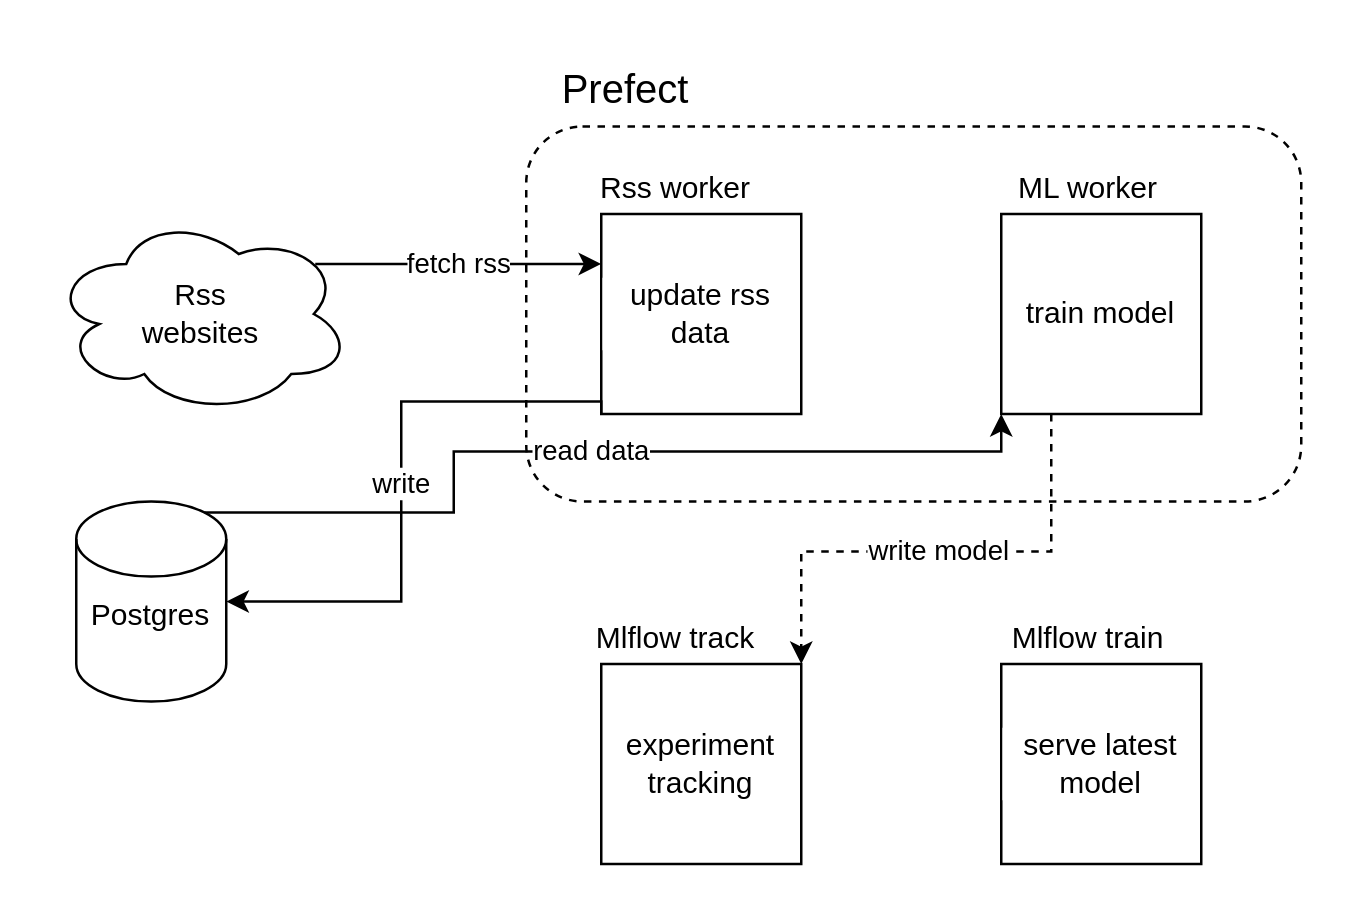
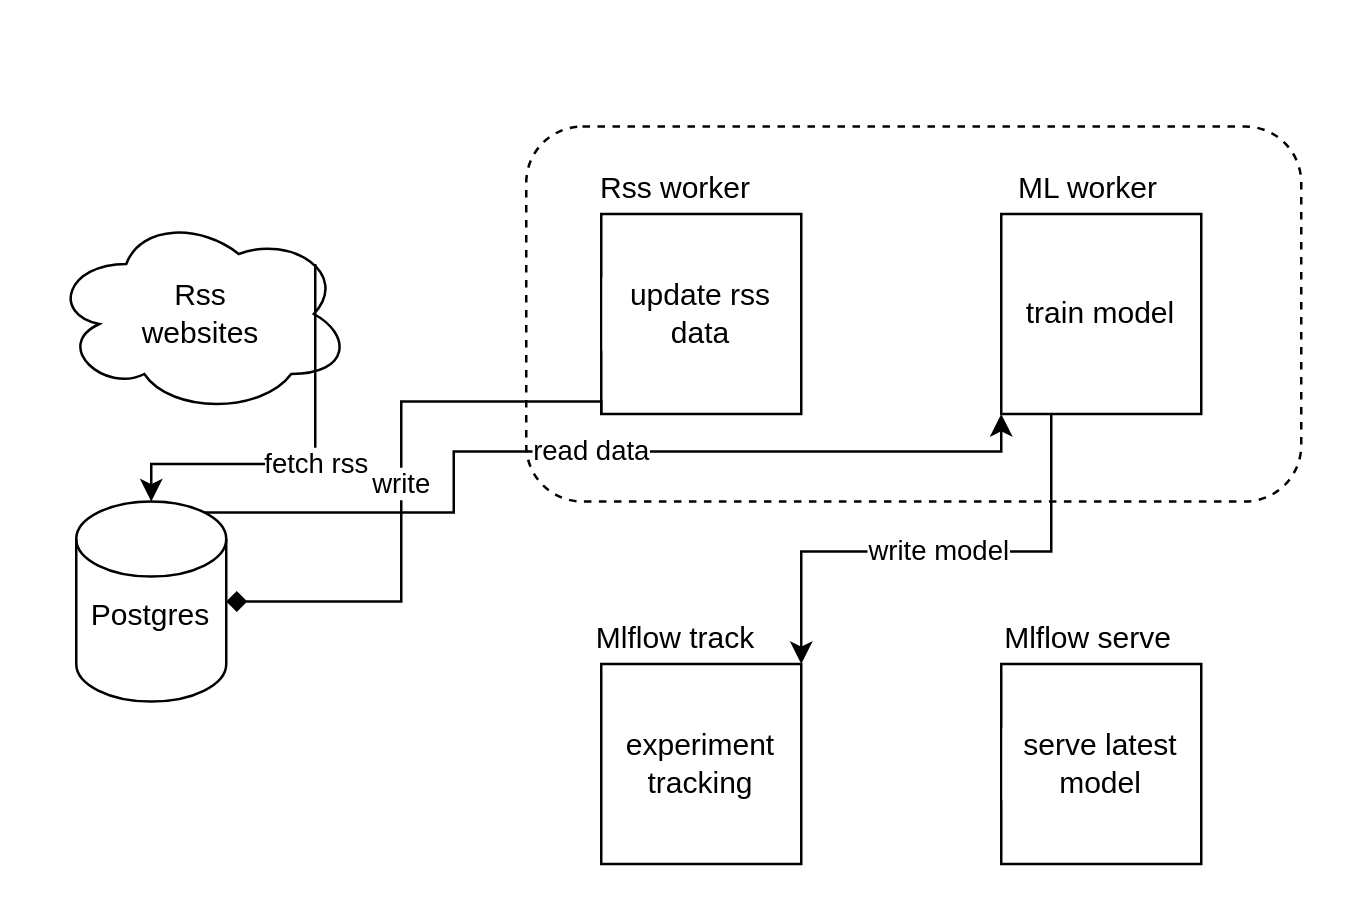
- <mxCell id="5" value="&lt;font style=&quot;font-size: 16px;&quot;&gt;Prefect&lt;/font&gt;" style="text;html=1;align=center;verticalAlign=middle;whiteSpace=wrap;rounded=0;labelBackgroundColor=#FFFFFF;fontColor=#000000;strokeColor=none;" parent="1" vertex="1"><mxGeometry x="210" y="20" width="80" height="30" as="geometry" /></mxCell>
- <mxCell id="6" value="fetch rss" style="edgeStyle=orthogonalEdgeStyle;rounded=0;orthogonalLoop=1;jettySize=auto;html=1;exitX=0.88;exitY=0.25;exitDx=0;exitDy=0;exitPerimeter=0;entryX=0;entryY=0.25;entryDx=0;entryDy=0;labelBackgroundColor=#FFFFFF;fontColor=#000000;strokeColor=#000000;" parent="1" source="7" target="9" edge="1"><mxGeometry relative="1" as="geometry" /></mxCell>
+ <mxCell id="6" value="fetch rss" style="edgeStyle=orthogonalEdgeStyle;rounded=0;orthogonalLoop=1;jettySize=auto;html=1;exitX=0.88;exitY=0.25;exitDx=0;exitDy=0;exitPerimeter=0;labelBackgroundColor=#FFFFFF;fontColor=#000000;strokeColor=#000000;" parent="1" source="7" target="3" edge="1"><mxGeometry relative="1" as="geometry" /></mxCell>
- <mxCell id="10" value="write model" style="edgeStyle=orthogonalEdgeStyle;rounded=0;orthogonalLoop=1;jettySize=auto;html=1;exitX=0.25;exitY=1;exitDx=0;exitDy=0;entryX=1;entryY=0;entryDx=0;entryDy=0;labelBackgroundColor=#FFFFFF;fontColor=#000000;strokeColor=#000000;dashed=1;" parent="1" source="11" target="14" edge="1"><mxGeometry relative="1" as="geometry"><Array as="points"><mxPoint x="420" y="220" /><mxPoint x="320" y="220" /></Array></mxGeometry></mxCell>
+ <mxCell id="10" value="write model" style="edgeStyle=orthogonalEdgeStyle;rounded=0;orthogonalLoop=1;jettySize=auto;html=1;exitX=0.25;exitY=1;exitDx=0;exitDy=0;entryX=1;entryY=0;entryDx=0;entryDy=0;labelBackgroundColor=#FFFFFF;fontColor=#000000;strokeColor=#000000;" parent="1" source="11" target="14" edge="1"><mxGeometry relative="1" as="geometry"><Array as="points"><mxPoint x="420" y="220" /><mxPoint x="320" y="220" /></Array></mxGeometry></mxCell>
- <mxCell id="8" value="write" style="edgeStyle=orthogonalEdgeStyle;rounded=0;orthogonalLoop=1;jettySize=auto;html=1;exitX=0;exitY=1;exitDx=0;exitDy=0;labelBackgroundColor=#FFFFFF;fontColor=#000000;strokeColor=#000000;" parent="1" source="9" target="3" edge="1"><mxGeometry relative="1" as="geometry"><Array as="points"><mxPoint x="240" y="160" /><mxPoint x="160" y="160" /></Array></mxGeometry></mxCell>
+ <mxCell id="8" value="write" style="edgeStyle=orthogonalEdgeStyle;rounded=0;orthogonalLoop=1;jettySize=auto;html=1;exitX=0;exitY=1;exitDx=0;exitDy=0;labelBackgroundColor=#FFFFFF;fontColor=#000000;strokeColor=#000000;endArrow=diamond;" parent="1" source="9" target="3" edge="1"><mxGeometry relative="1" as="geometry"><Array as="points"><mxPoint x="240" y="160" /><mxPoint x="160" y="160" /></Array></mxGeometry></mxCell>
- <mxCell id="17" value="Mlflow train" style="text;html=1;align=center;verticalAlign=middle;whiteSpace=wrap;rounded=0;labelBackgroundColor=#FFFFFF;fontColor=#000000;strokeColor=none;" parent="1" vertex="1"><mxGeometry x="395" y="240" width="80" height="30" as="geometry" /></mxCell>
+ <mxCell id="17" value="Mlflow serve" style="text;html=1;align=center;verticalAlign=middle;whiteSpace=wrap;rounded=0;labelBackgroundColor=#FFFFFF;fontColor=#000000;strokeColor=none;" parent="1" vertex="1"><mxGeometry x="395" y="240" width="80" height="30" as="geometry" /></mxCell>
